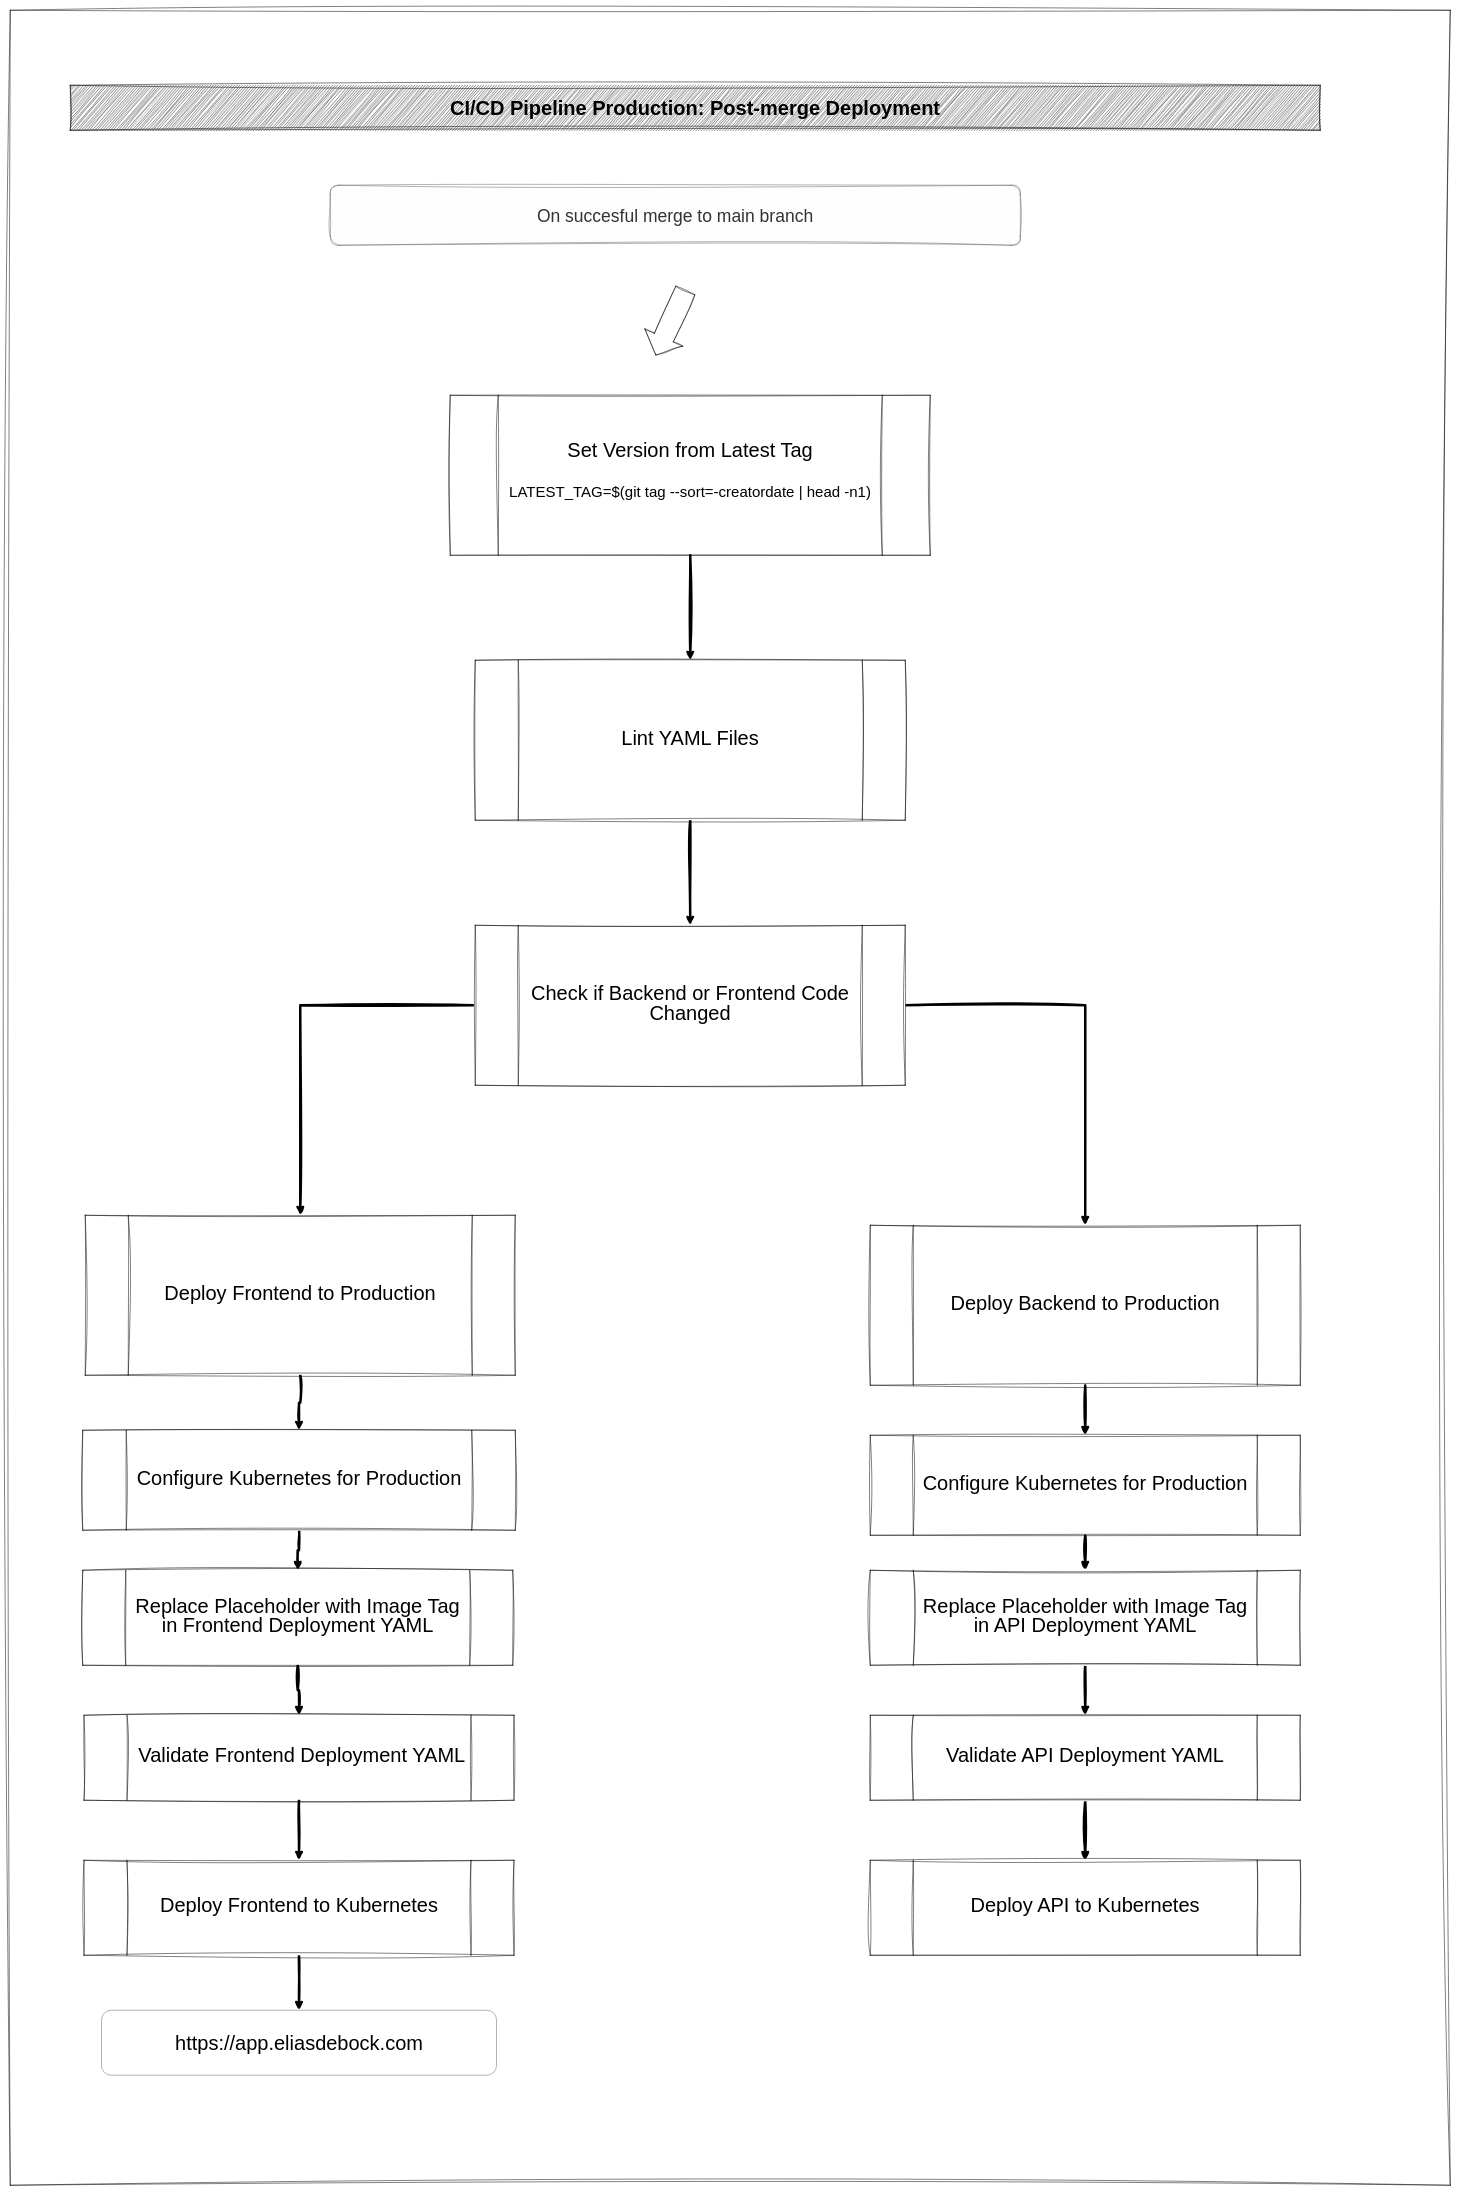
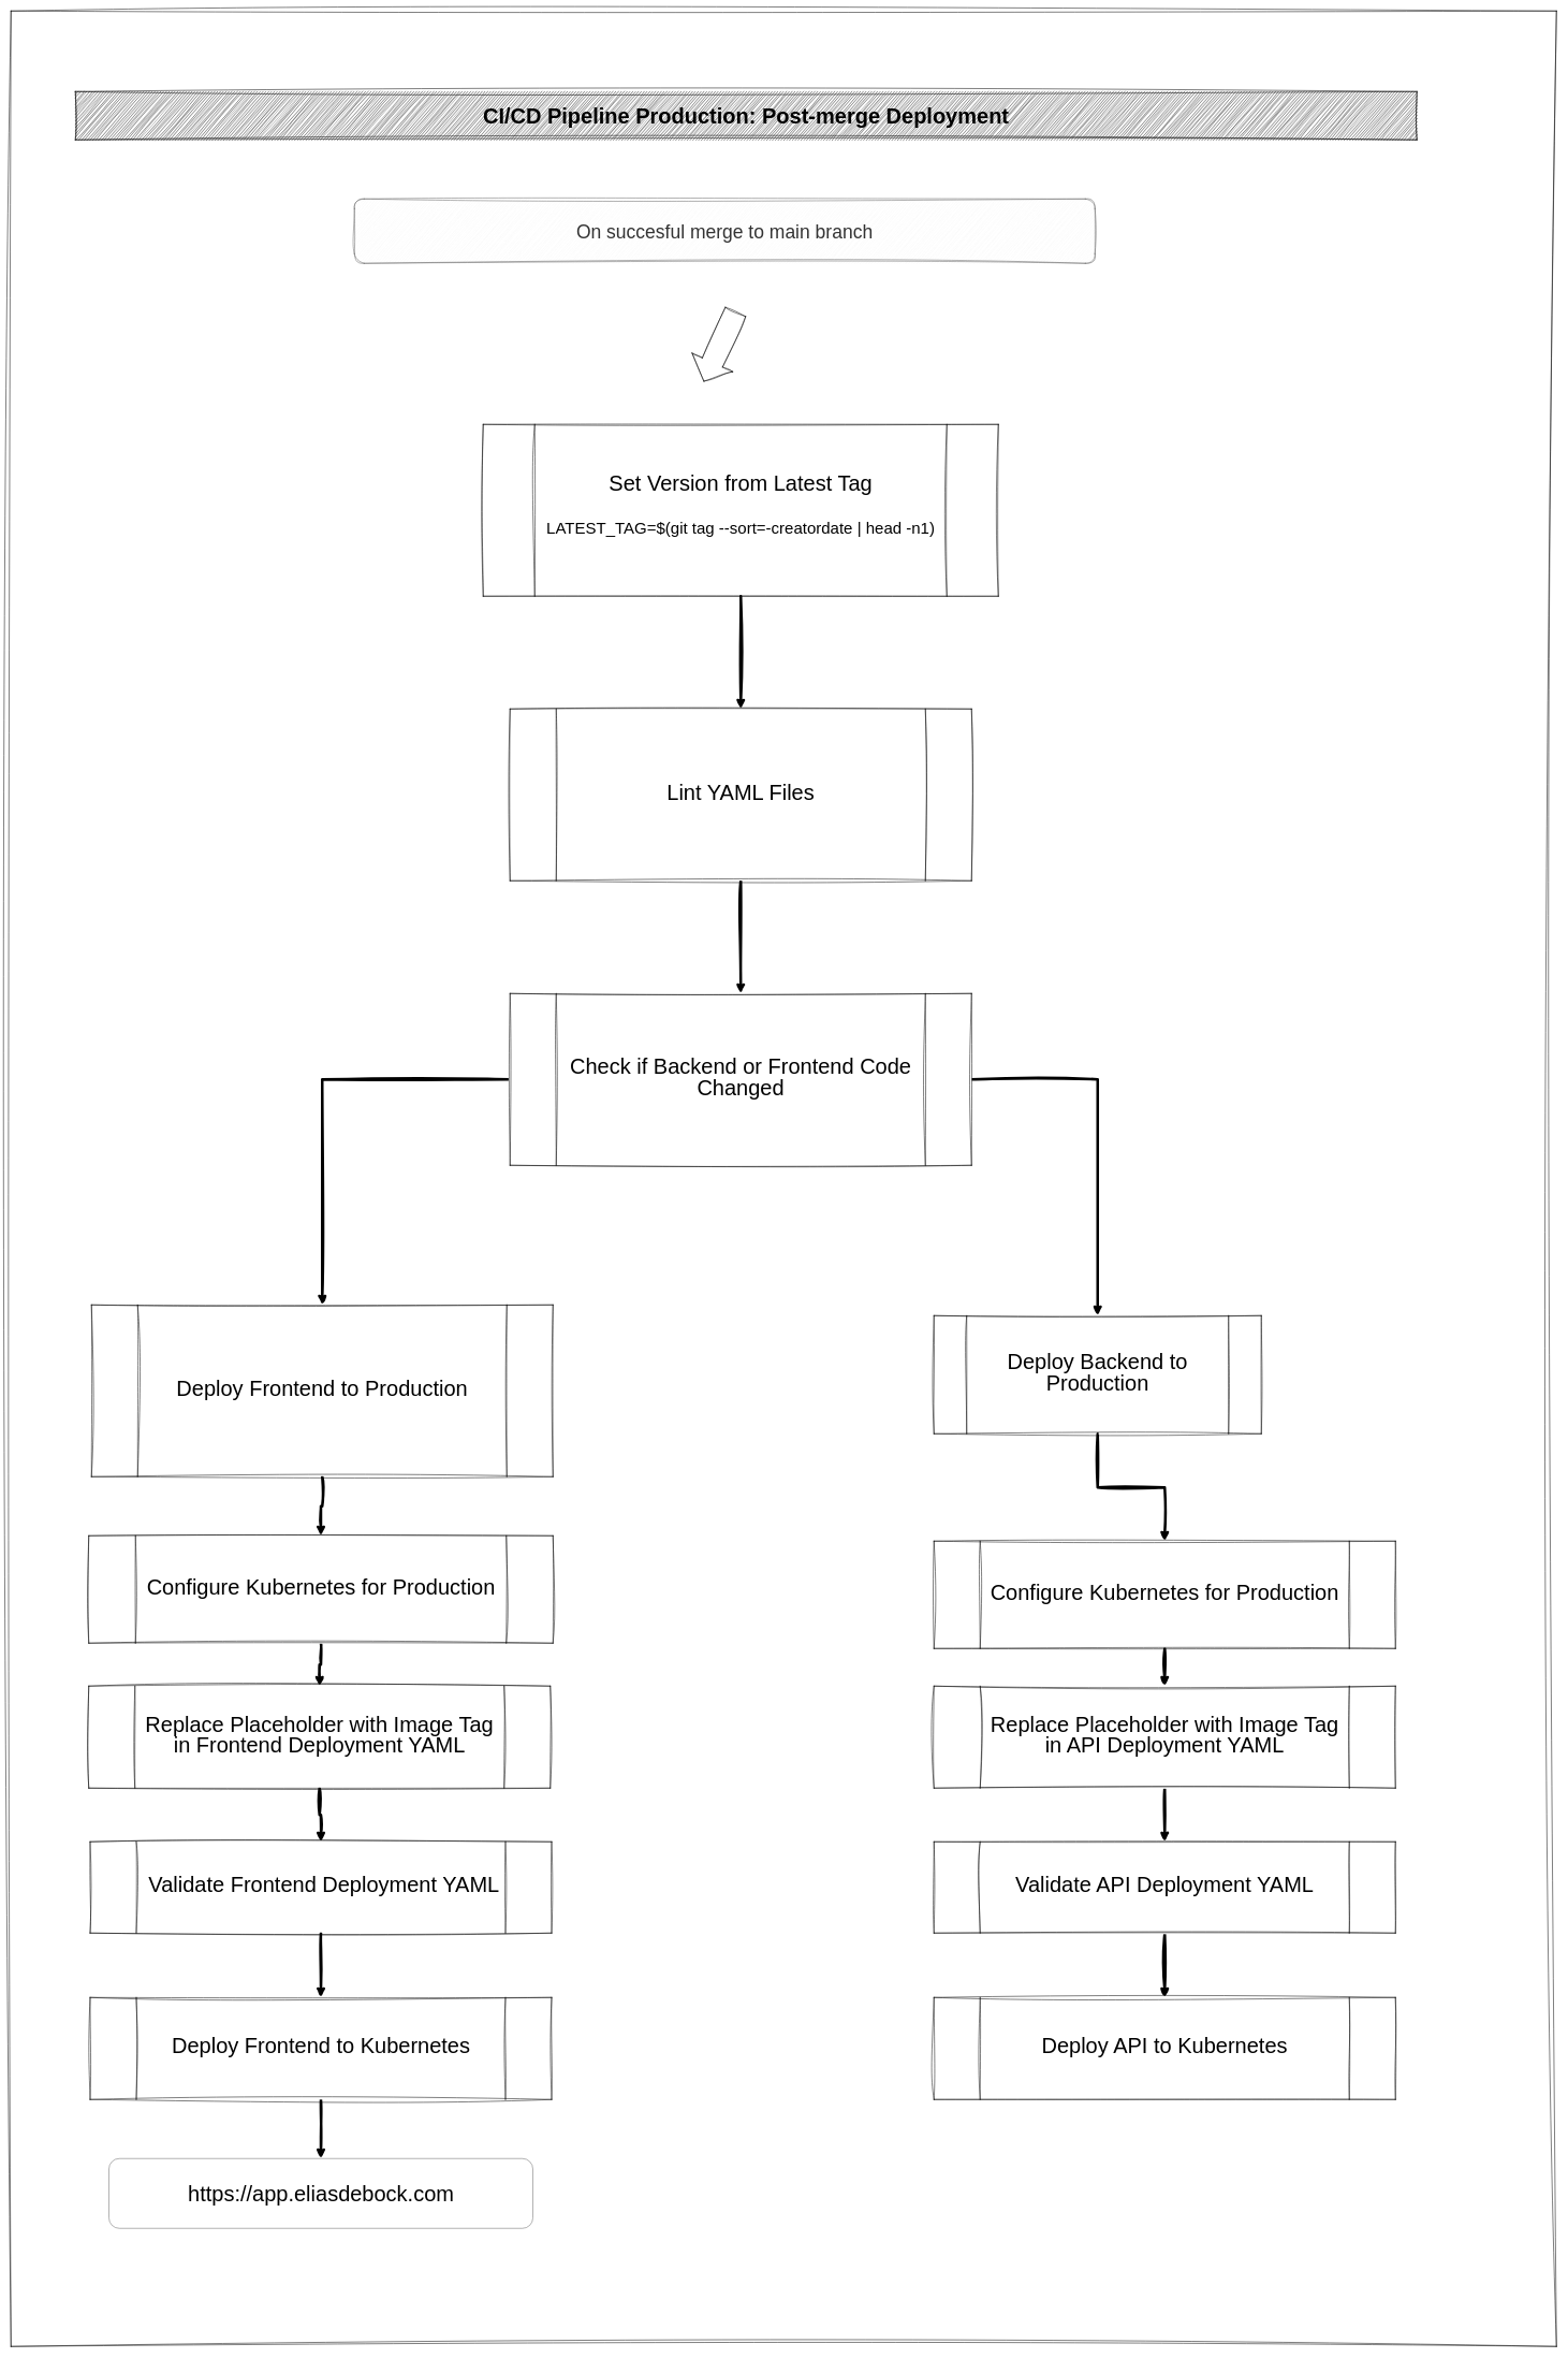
- <mxCell id="12" value="&lt;div style=&quot;line-height: 240%;&quot;&gt;&lt;span style=&quot;font-size: 40px;&quot;&gt;&lt;font style=&quot;color: light-dark(rgb(0, 0, 0), rgb(178, 190, 129));&quot;&gt;Deploy Backend to Production&lt;/font&gt;&lt;/span&gt;&lt;/div&gt;" style="shape=process;whiteSpace=wrap;html=1;backgroundOutline=1;sketch=1;curveFitting=1;jiggle=2;fillColor=light-dark(#FFFFFF,#121212);" parent="1" vertex="1"><mxGeometry x="1740" y="2450" width="860" height="320" as="geometry" /></mxCell>
+ <mxCell id="12" value="&lt;div style=&quot;line-height: 240%;&quot;&gt;&lt;span style=&quot;font-size: 40px;&quot;&gt;&lt;font style=&quot;color: light-dark(rgb(0, 0, 0), rgb(178, 190, 129));&quot;&gt;Deploy Backend to Production&lt;/font&gt;&lt;/span&gt;&lt;/div&gt;" style="shape=process;whiteSpace=wrap;html=1;backgroundOutline=1;sketch=1;curveFitting=1;jiggle=2;fillColor=light-dark(#FFFFFF,#121212);" parent="1" vertex="1"><mxGeometry x="1740" y="2450" width="610" height="220" as="geometry" /></mxCell>
